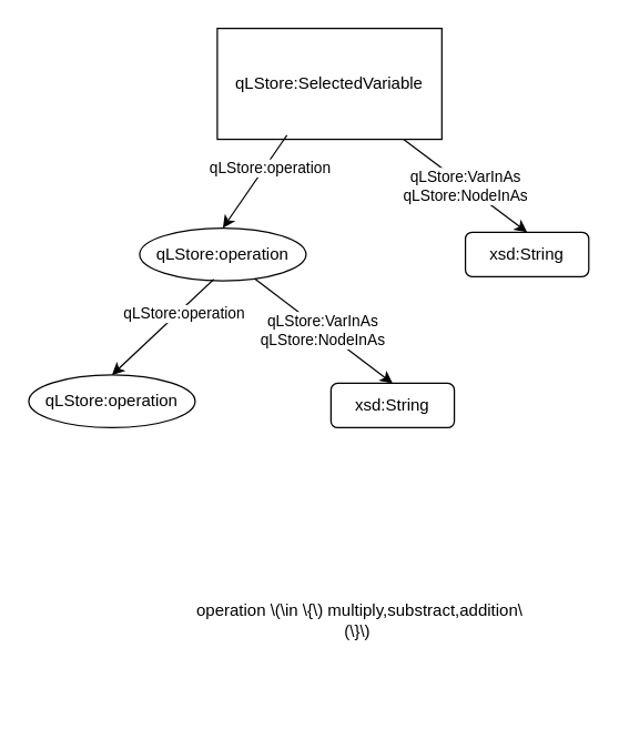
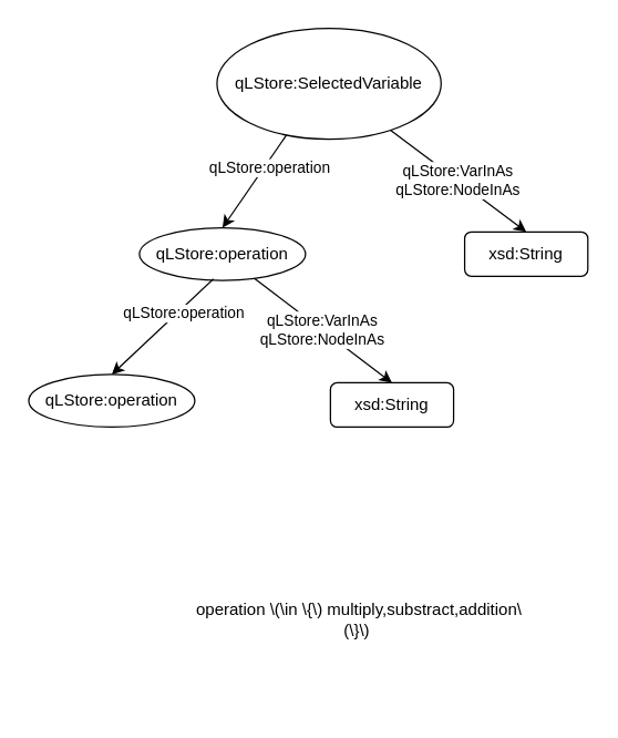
- <mxCell id="2" value="qLStore:SelectedVariable" style="whiteSpace=wrap;html=1;rounded=0;" vertex="1" parent="1"><mxGeometry x="156" y="20" width="162" height="80" as="geometry" /></mxCell>
+ <mxCell id="2" value="qLStore:SelectedVariable" style="ellipse;whiteSpace=wrap;html=1;" vertex="1" parent="1"><mxGeometry x="156" y="20" width="162" height="80" as="geometry" /></mxCell>
